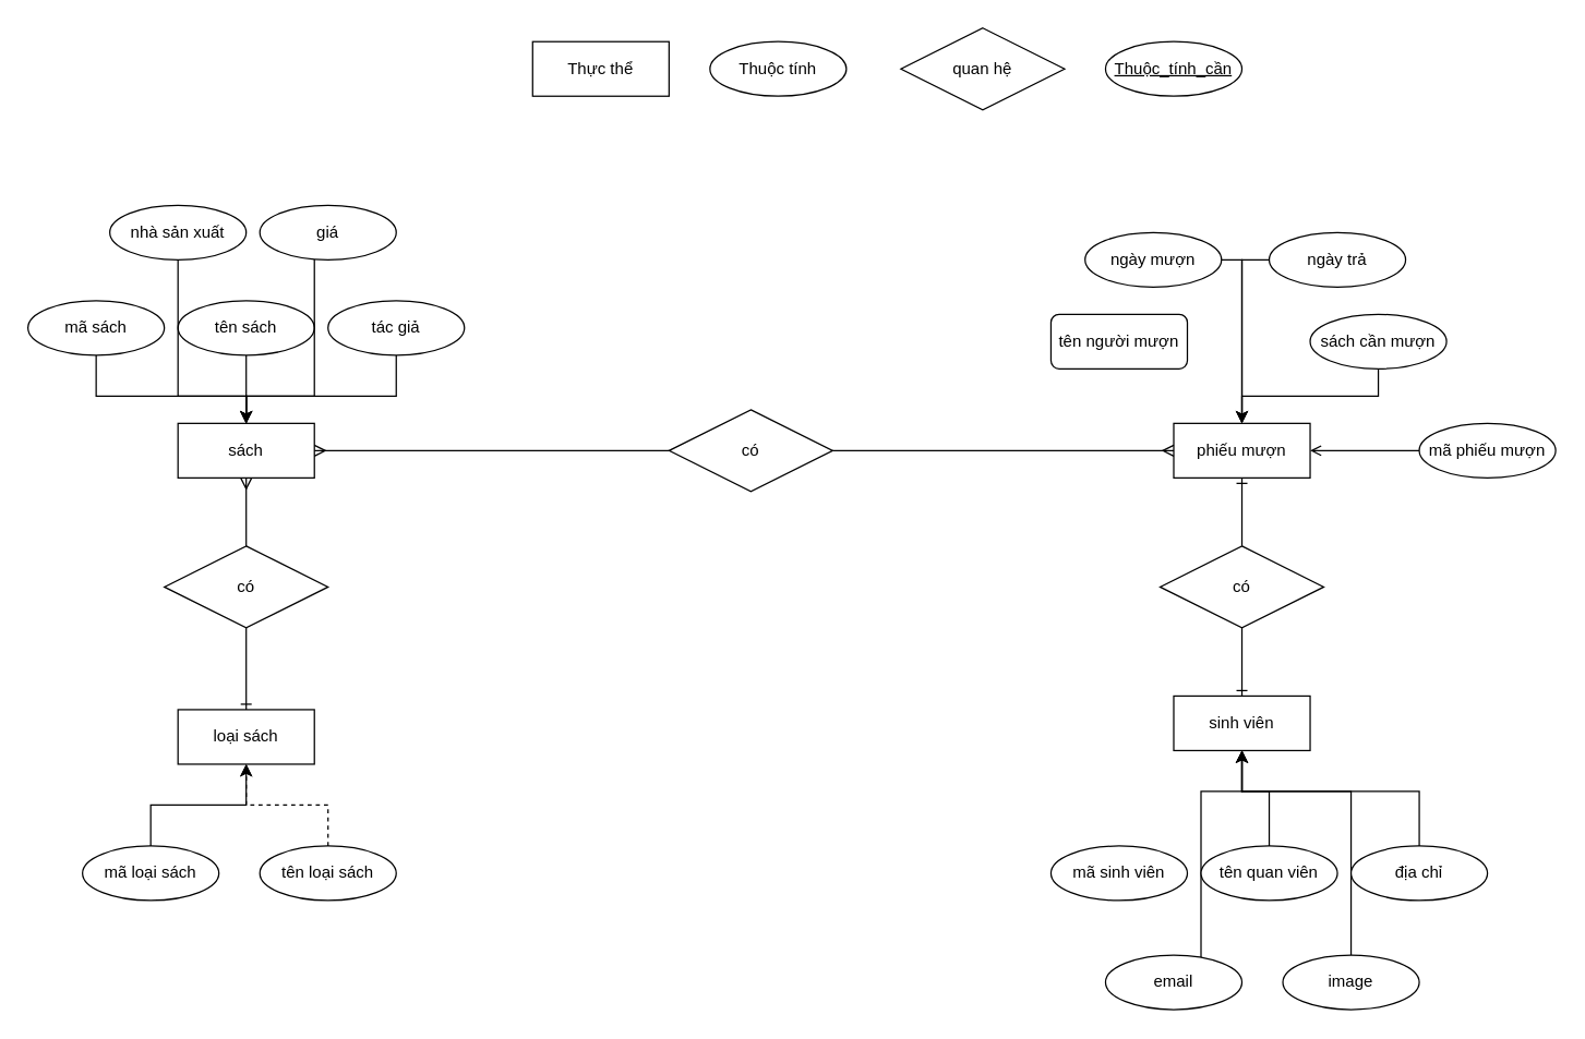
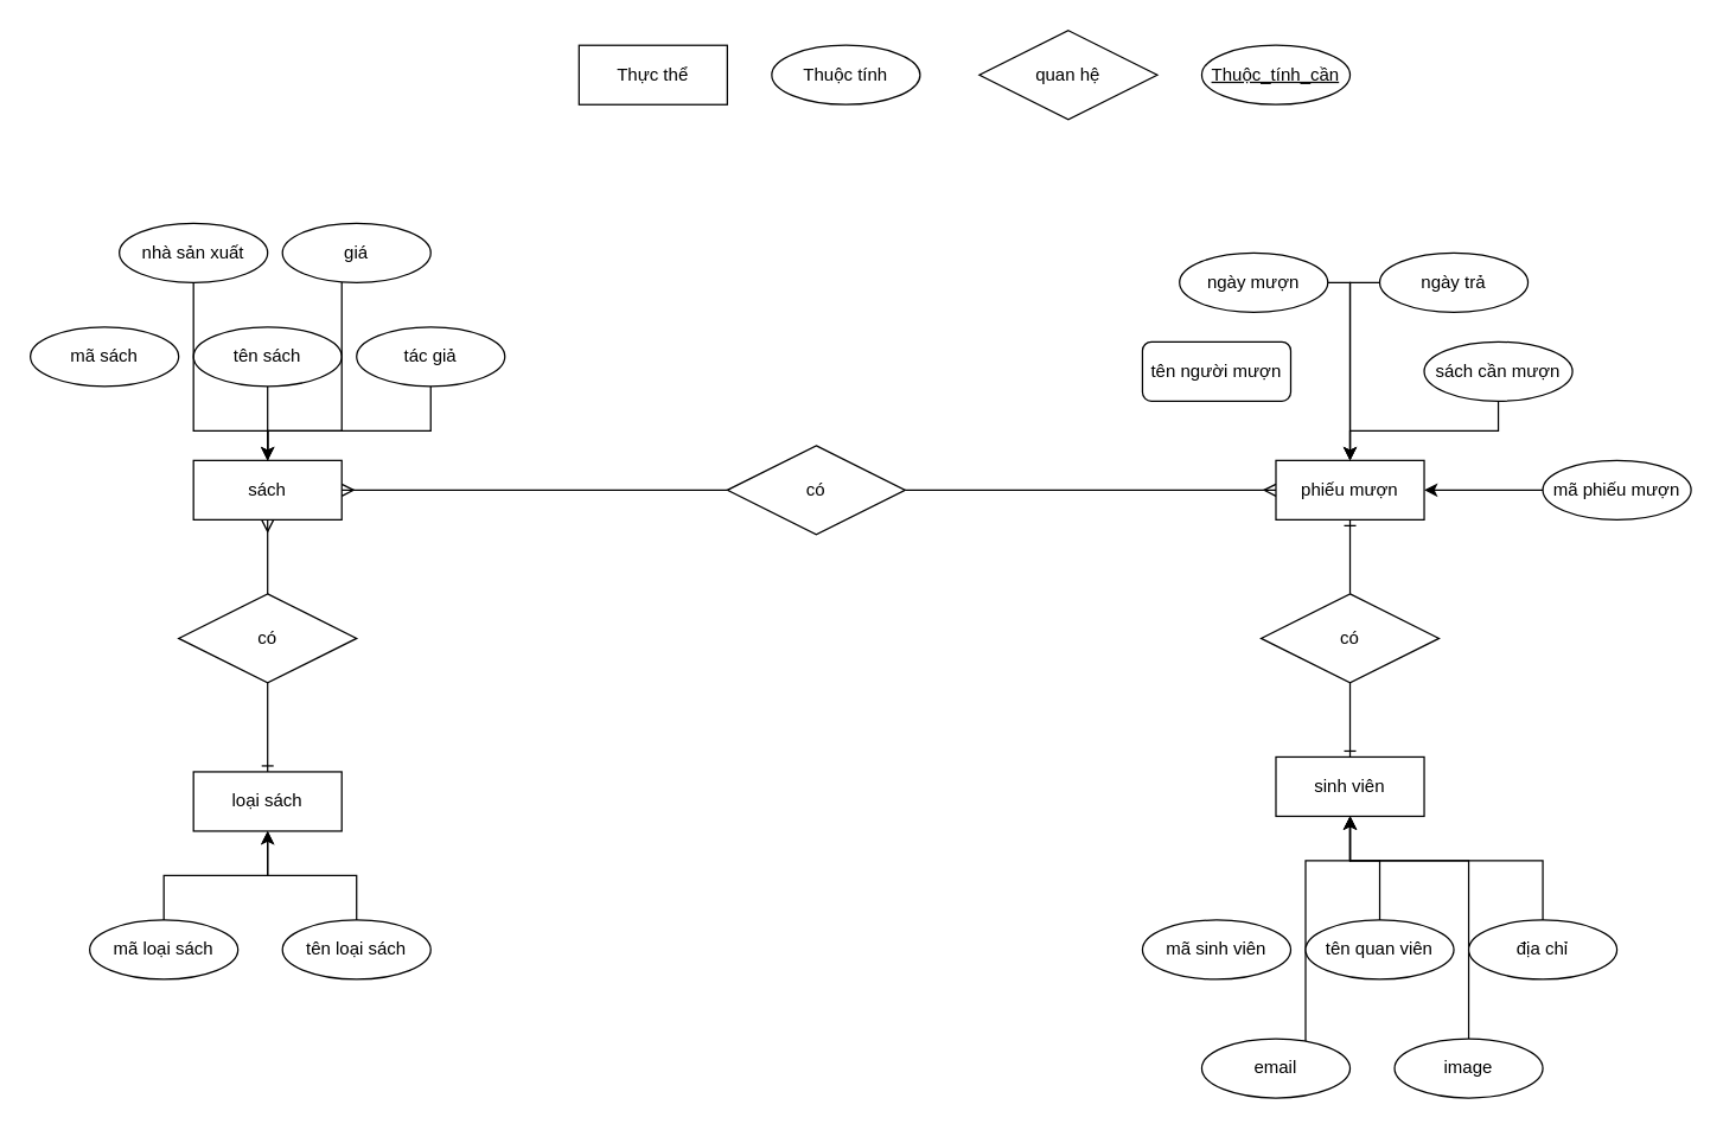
- <mxCell id="35" style="edgeStyle=orthogonalEdgeStyle;rounded=0;orthogonalLoop=1;jettySize=auto;html=1;entryX=0.5;entryY=0;entryDx=0;entryDy=0;endArrow=classic;endFill=1;" parent="1" source="36" target="6" edge="1"><mxGeometry relative="1" as="geometry"><Array as="points"><mxPoint x="70" y="290" /><mxPoint x="180" y="290" /></Array></mxGeometry></mxCell>
- <mxCell id="49" style="edgeStyle=orthogonalEdgeStyle;rounded=0;orthogonalLoop=1;jettySize=auto;html=1;endArrow=open;" edge="1" parent="1" source="50" target="9"><mxGeometry relative="1" as="geometry" /></mxCell>
+ <mxCell id="49" style="edgeStyle=orthogonalEdgeStyle;rounded=0;orthogonalLoop=1;jettySize=auto;html=1;" edge="1" parent="1" source="50" target="9"><mxGeometry relative="1" as="geometry" /></mxCell>
- <mxCell id="47" style="edgeStyle=orthogonalEdgeStyle;rounded=0;orthogonalLoop=1;jettySize=auto;html=1;entryX=0.5;entryY=1;entryDx=0;entryDy=0;endArrow=classic;endFill=1;dashed=1;" parent="1" source="48" target="8" edge="1"><mxGeometry relative="1" as="geometry" /></mxCell>
+ <mxCell id="47" style="edgeStyle=orthogonalEdgeStyle;rounded=0;orthogonalLoop=1;jettySize=auto;html=1;entryX=0.5;entryY=1;entryDx=0;entryDy=0;endArrow=classic;endFill=1;" parent="1" source="48" target="8" edge="1"><mxGeometry relative="1" as="geometry" /></mxCell>
